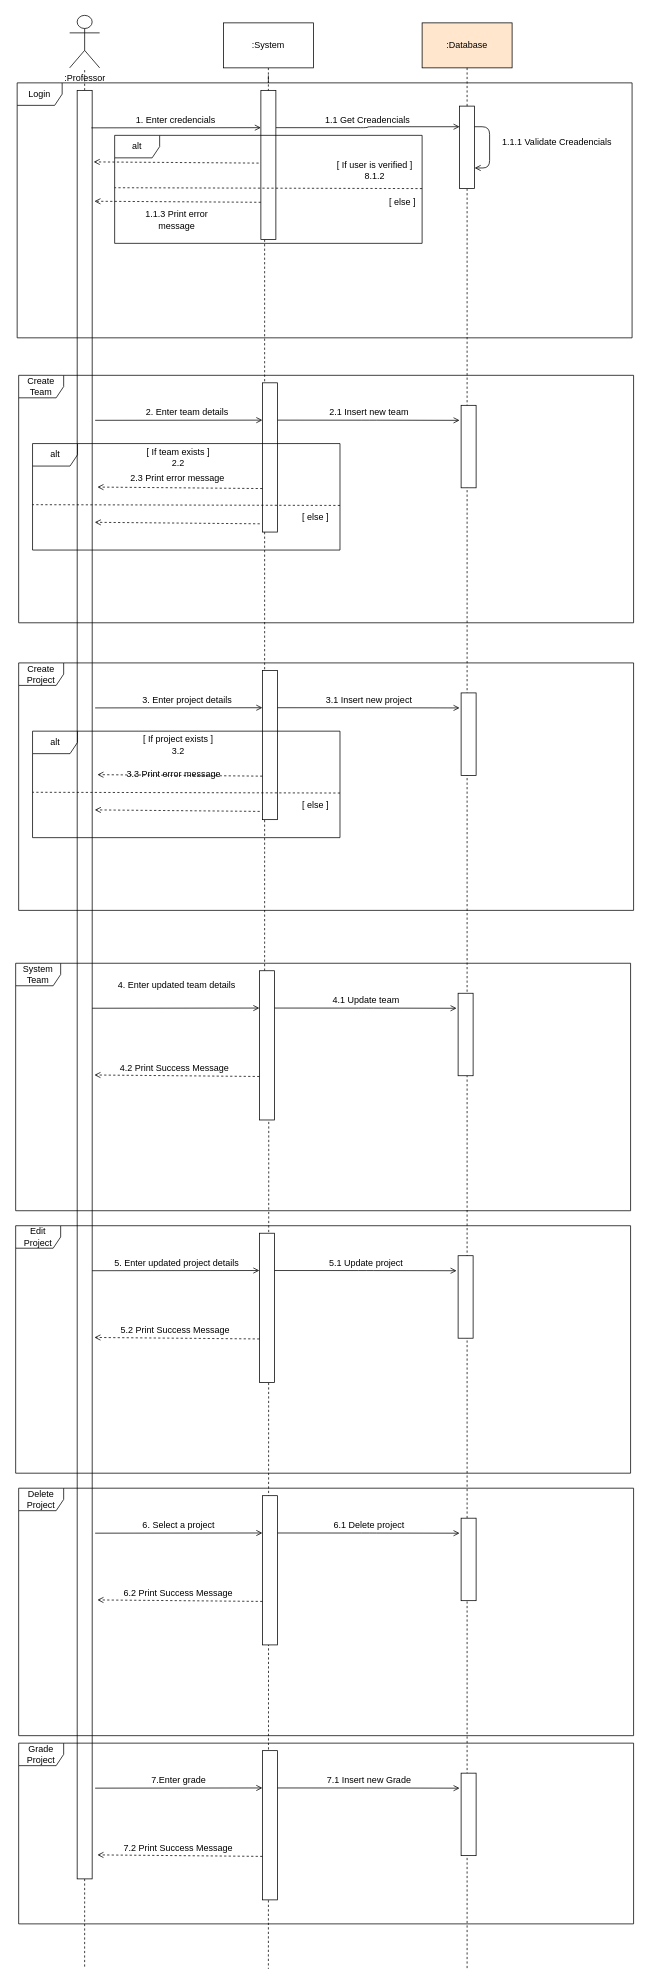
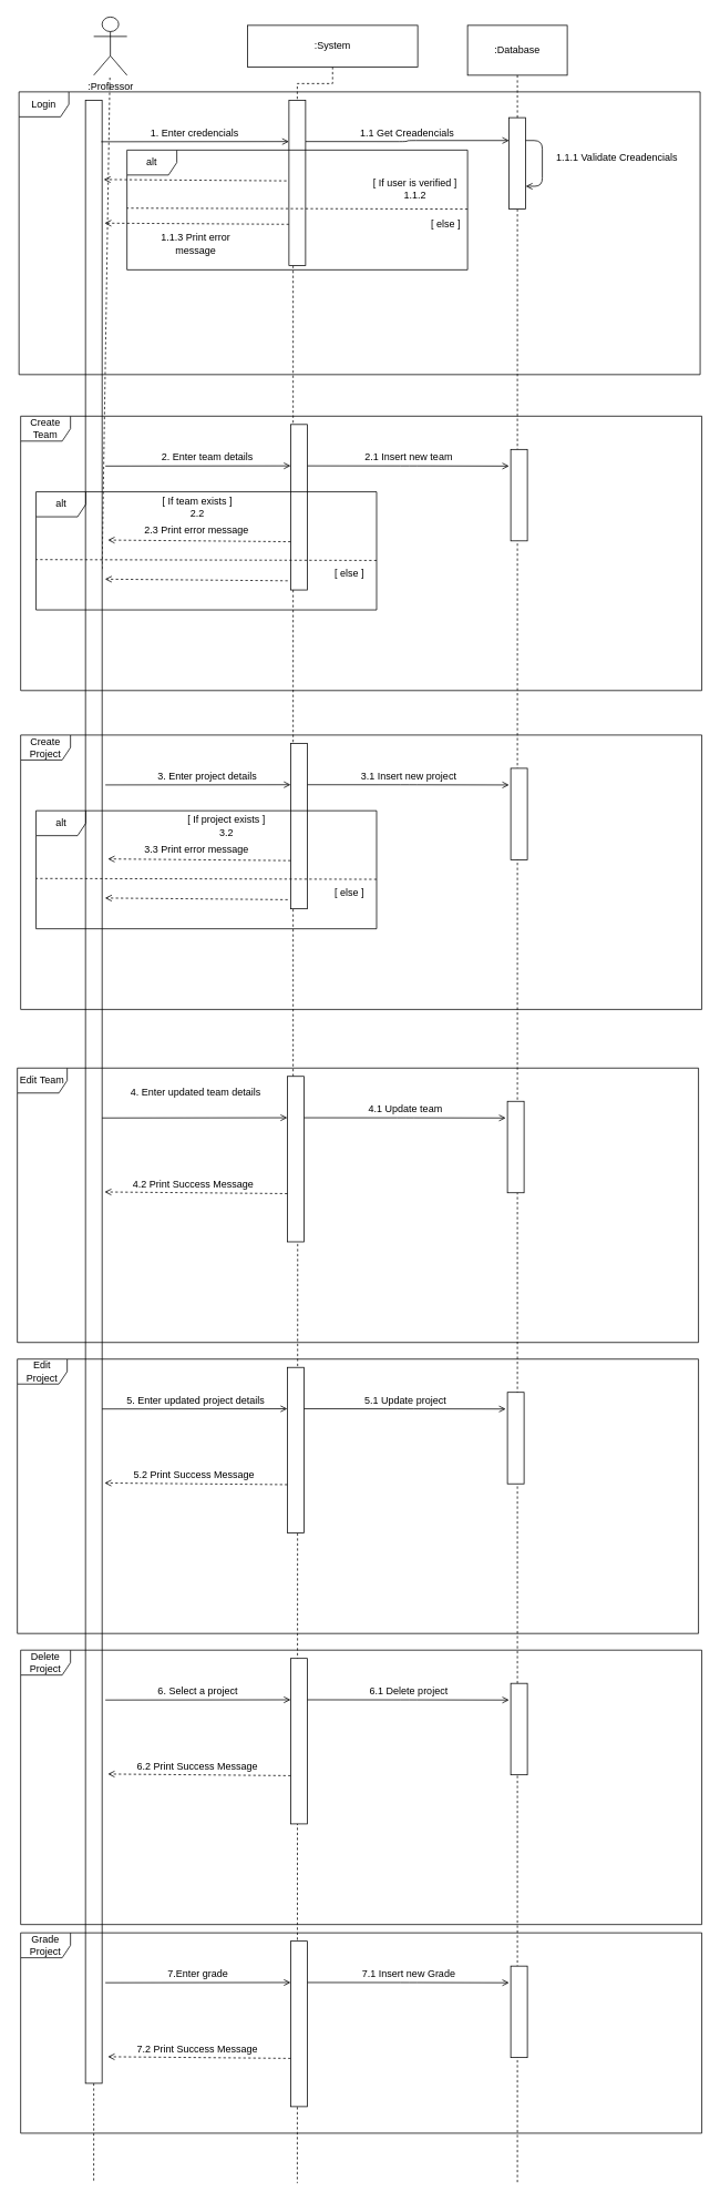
- <mxCell id="2" value="&lt;div&gt;:Professor&lt;/div&gt;" style="shape=umlActor;verticalLabelPosition=bottom;labelBackgroundColor=#ffffff;verticalAlign=top;html=1;outlineConnect=0;" vertex="1" parent="1"><mxGeometry x="92" y="20" width="40" height="70" as="geometry" /></mxCell>
+ <mxCell id="2" value="&lt;div&gt;:Professor&lt;/div&gt;" style="shape=umlActor;verticalLabelPosition=bottom;labelBackgroundColor=#ffffff;verticalAlign=top;html=1;outlineConnect=0;" vertex="1" parent="1"><mxGeometry x="112" y="20" width="40" height="70" as="geometry" /></mxCell>
- <mxCell id="14" value=":System" style="rounded=0;whiteSpace=wrap;html=1;" vertex="1" parent="1"><mxGeometry x="297" y="30" width="120" height="60" as="geometry" /></mxCell>
+ <mxCell id="14" value=":System" style="rounded=0;whiteSpace=wrap;html=1;" vertex="1" parent="1"><mxGeometry x="297" y="30" width="205" height="50" as="geometry" /></mxCell>
- <mxCell id="15" value=":Database" style="rounded=0;whiteSpace=wrap;html=1;fillColor=#ffe6cc;" vertex="1" parent="1"><mxGeometry x="562" y="30" width="120" height="60" as="geometry" /></mxCell>
+ <mxCell id="15" value=":Database" style="rounded=0;whiteSpace=wrap;html=1;" vertex="1" parent="1"><mxGeometry x="562" y="30" width="120" height="60" as="geometry" /></mxCell>
- <mxCell id="22" value="&lt;div&gt;[ If user is verified ]&lt;/div&gt;&lt;div&gt;8.1.2&lt;br&gt;&lt;/div&gt;" style="text;html=1;strokeColor=none;fillColor=none;align=center;verticalAlign=middle;whiteSpace=wrap;rounded=0;" vertex="1" parent="1"><mxGeometry x="438" y="210" width="122" height="34" as="geometry" /></mxCell>
+ <mxCell id="22" value="&lt;div&gt;[ If user is verified ]&lt;/div&gt;&lt;div&gt;1.1.2&lt;br&gt;&lt;/div&gt;" style="text;html=1;strokeColor=none;fillColor=none;align=center;verticalAlign=middle;whiteSpace=wrap;rounded=0;" vertex="1" parent="1"><mxGeometry x="438" y="210" width="122" height="34" as="geometry" /></mxCell>
- <mxCell id="44" value="&lt;div&gt;[ If project exists ]&lt;/div&gt;&lt;div&gt;3.2&lt;br&gt;&lt;/div&gt;" style="text;html=1;strokeColor=none;fillColor=none;align=center;verticalAlign=middle;whiteSpace=wrap;rounded=0;" vertex="1" parent="1"><mxGeometry x="175.5" y="980.5" width="122" height="25" as="geometry" /></mxCell>
+ <mxCell id="44" value="&lt;div&gt;[ If project exists ]&lt;/div&gt;&lt;div&gt;3.2&lt;br&gt;&lt;/div&gt;" style="text;html=1;strokeColor=none;fillColor=none;align=center;verticalAlign=middle;whiteSpace=wrap;rounded=0;" vertex="1" parent="1"><mxGeometry x="210.5" y="980.5" width="122" height="25" as="geometry" /></mxCell>
- <mxCell id="48" value="3.3 Print error message" style="text;html=1;strokeColor=none;fillColor=none;align=center;verticalAlign=middle;whiteSpace=wrap;rounded=0;" vertex="1" parent="1"><mxGeometry x="159.5" y="1024.5" width="142" height="14" as="geometry" /></mxCell>
+ <mxCell id="48" value="3.3 Print error message" style="text;html=1;strokeColor=none;fillColor=none;align=center;verticalAlign=middle;whiteSpace=wrap;rounded=0;" vertex="1" parent="1"><mxGeometry x="164.5" y="1014.5" width="142" height="14" as="geometry" /></mxCell>
- <mxCell id="88" value="System Team" style="shape=umlFrame;whiteSpace=wrap;html=1;fillColor=none;" vertex="1" parent="1"><mxGeometry x="20" y="1284" width="820" height="330" as="geometry" /></mxCell>
+ <mxCell id="88" value="Edit Team" style="shape=umlFrame;whiteSpace=wrap;html=1;fillColor=none;" vertex="1" parent="1"><mxGeometry x="20" y="1284" width="820" height="330" as="geometry" /></mxCell>
